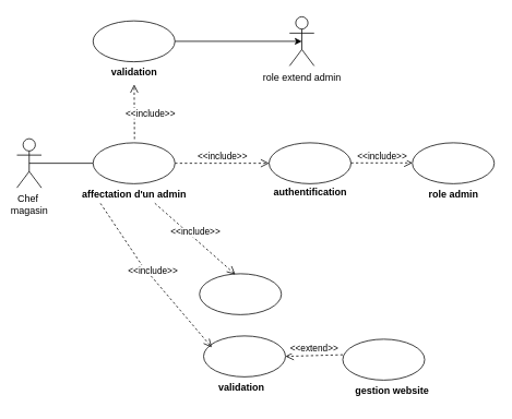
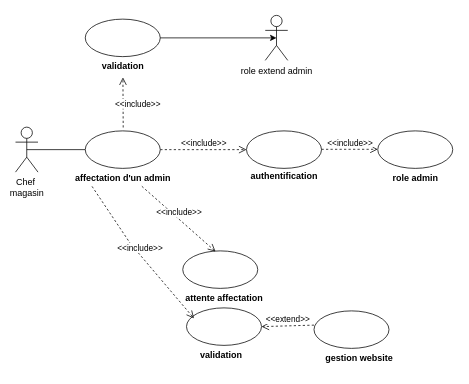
+ <mxCell id="10" value="attente affectation" style="text;align=center;fontStyle=1;verticalAlign=middle;spacingLeft=3;spacingRight=3;strokeColor=none;rotatable=0;points=[[0,0.5],[1,0.5]];portConstraint=eastwest;html=1;" parent="1" vertex="1"><mxGeometry x="258" y="384" width="80" height="26" as="geometry" /></mxCell>
